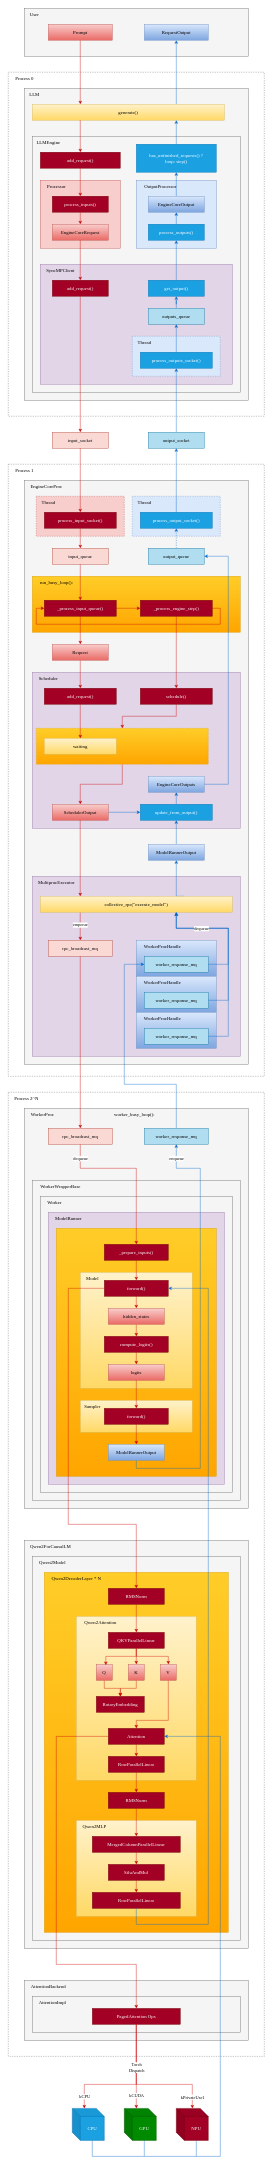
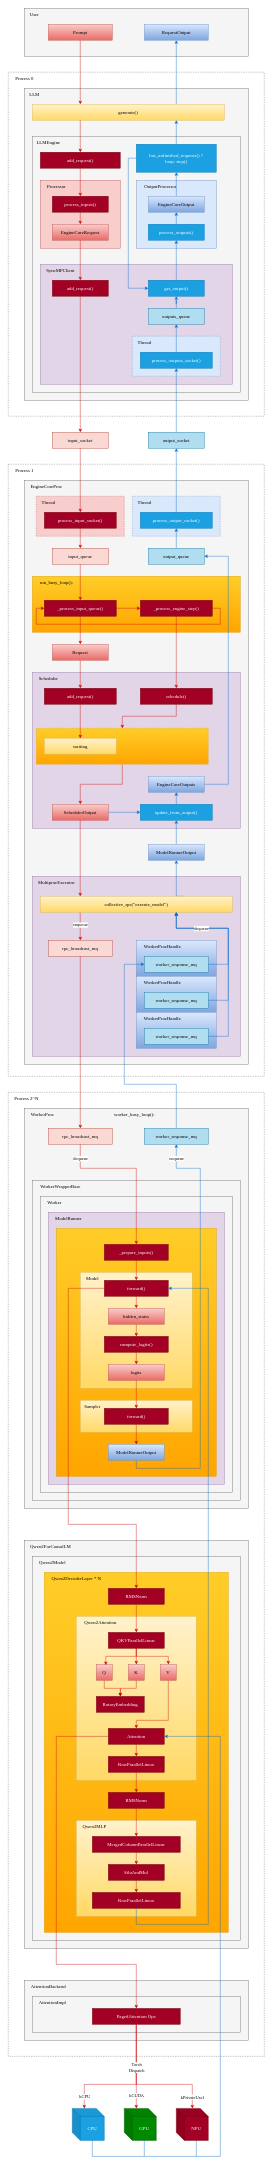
+ <mxCell id="26" style="edgeStyle=orthogonalEdgeStyle;rounded=0;orthogonalLoop=1;jettySize=auto;html=1;exitX=0;exitY=0.5;exitDx=0;exitDy=0;entryX=0;entryY=0.5;entryDx=0;entryDy=0;strokeColor=#0066CC;" parent="1" source="16" target="35" edge="1"><mxGeometry relative="1" as="geometry" /></mxCell>
- <mxCell id="58" style="edgeStyle=orthogonalEdgeStyle;rounded=0;orthogonalLoop=1;jettySize=auto;html=1;entryX=0.5;entryY=1;entryDx=0;entryDy=0;strokeColor=#0066CC;dashed=1;" parent="1" source="59" target="53" edge="1"><mxGeometry relative="1" as="geometry" /></mxCell>
+ <mxCell id="58" style="edgeStyle=orthogonalEdgeStyle;rounded=0;orthogonalLoop=1;jettySize=auto;html=1;entryX=0.5;entryY=1;entryDx=0;entryDy=0;strokeColor=#0066CC;" parent="1" source="59" target="53" edge="1"><mxGeometry relative="1" as="geometry" /></mxCell>
